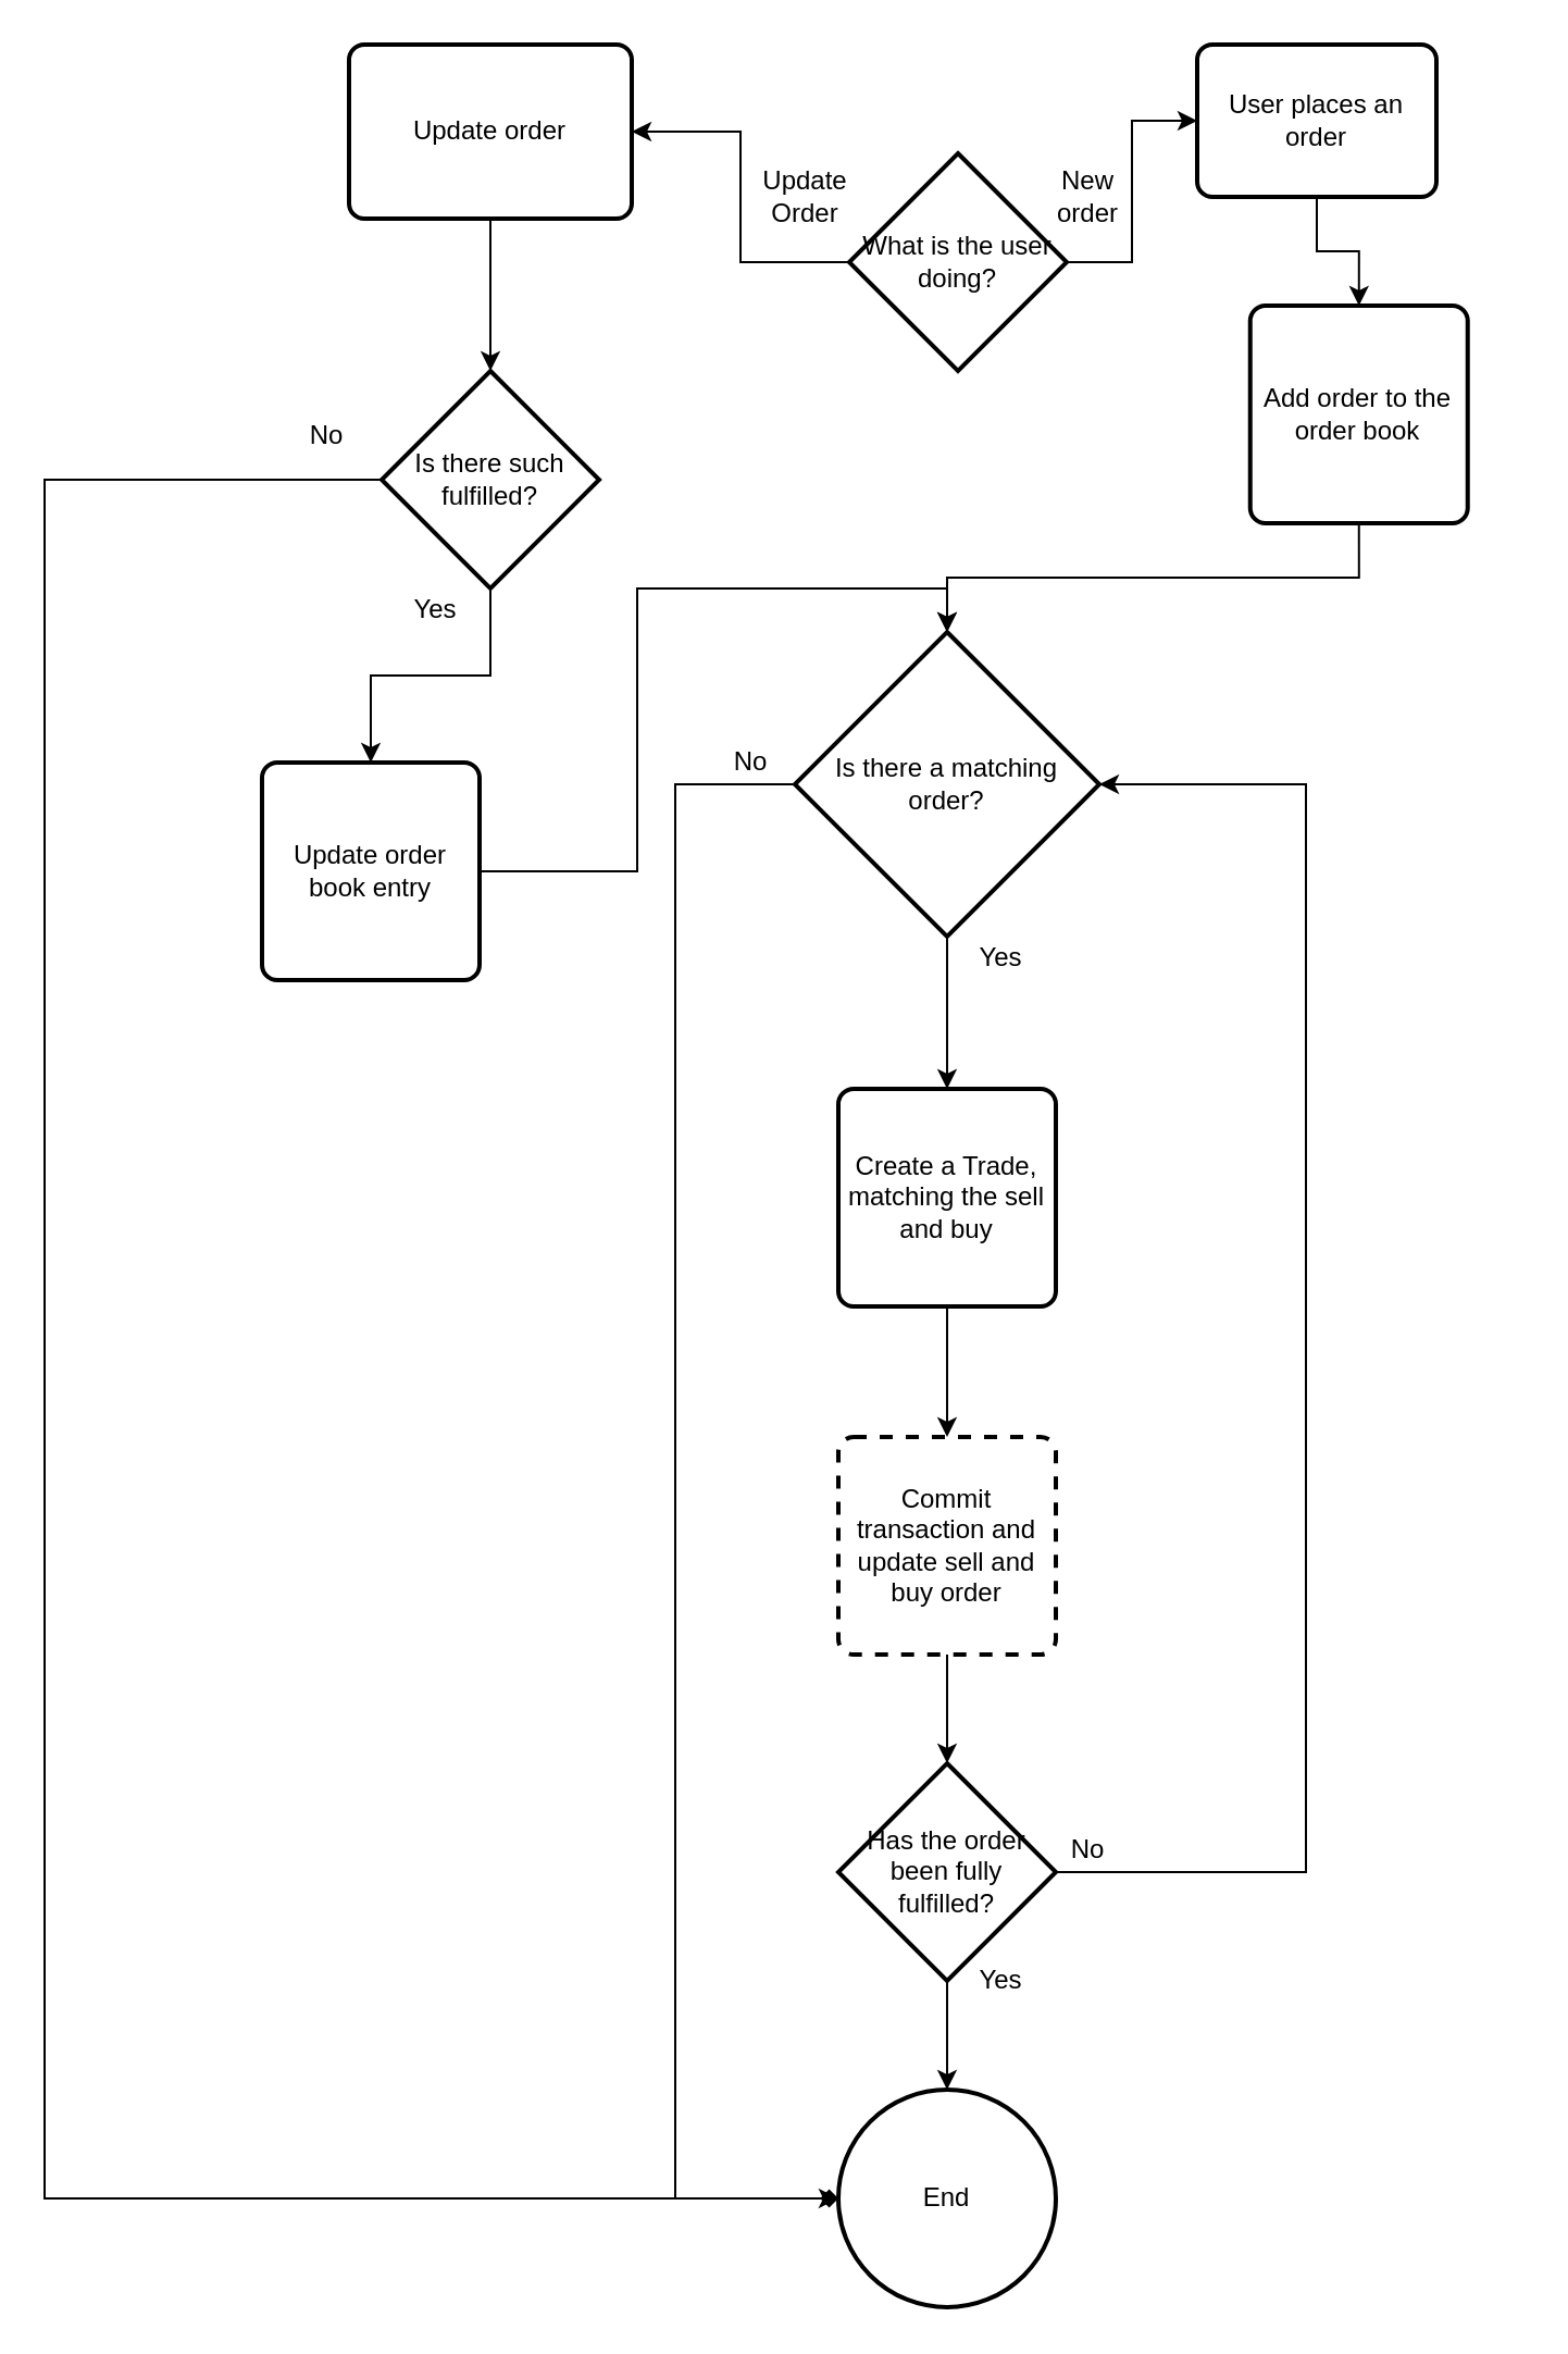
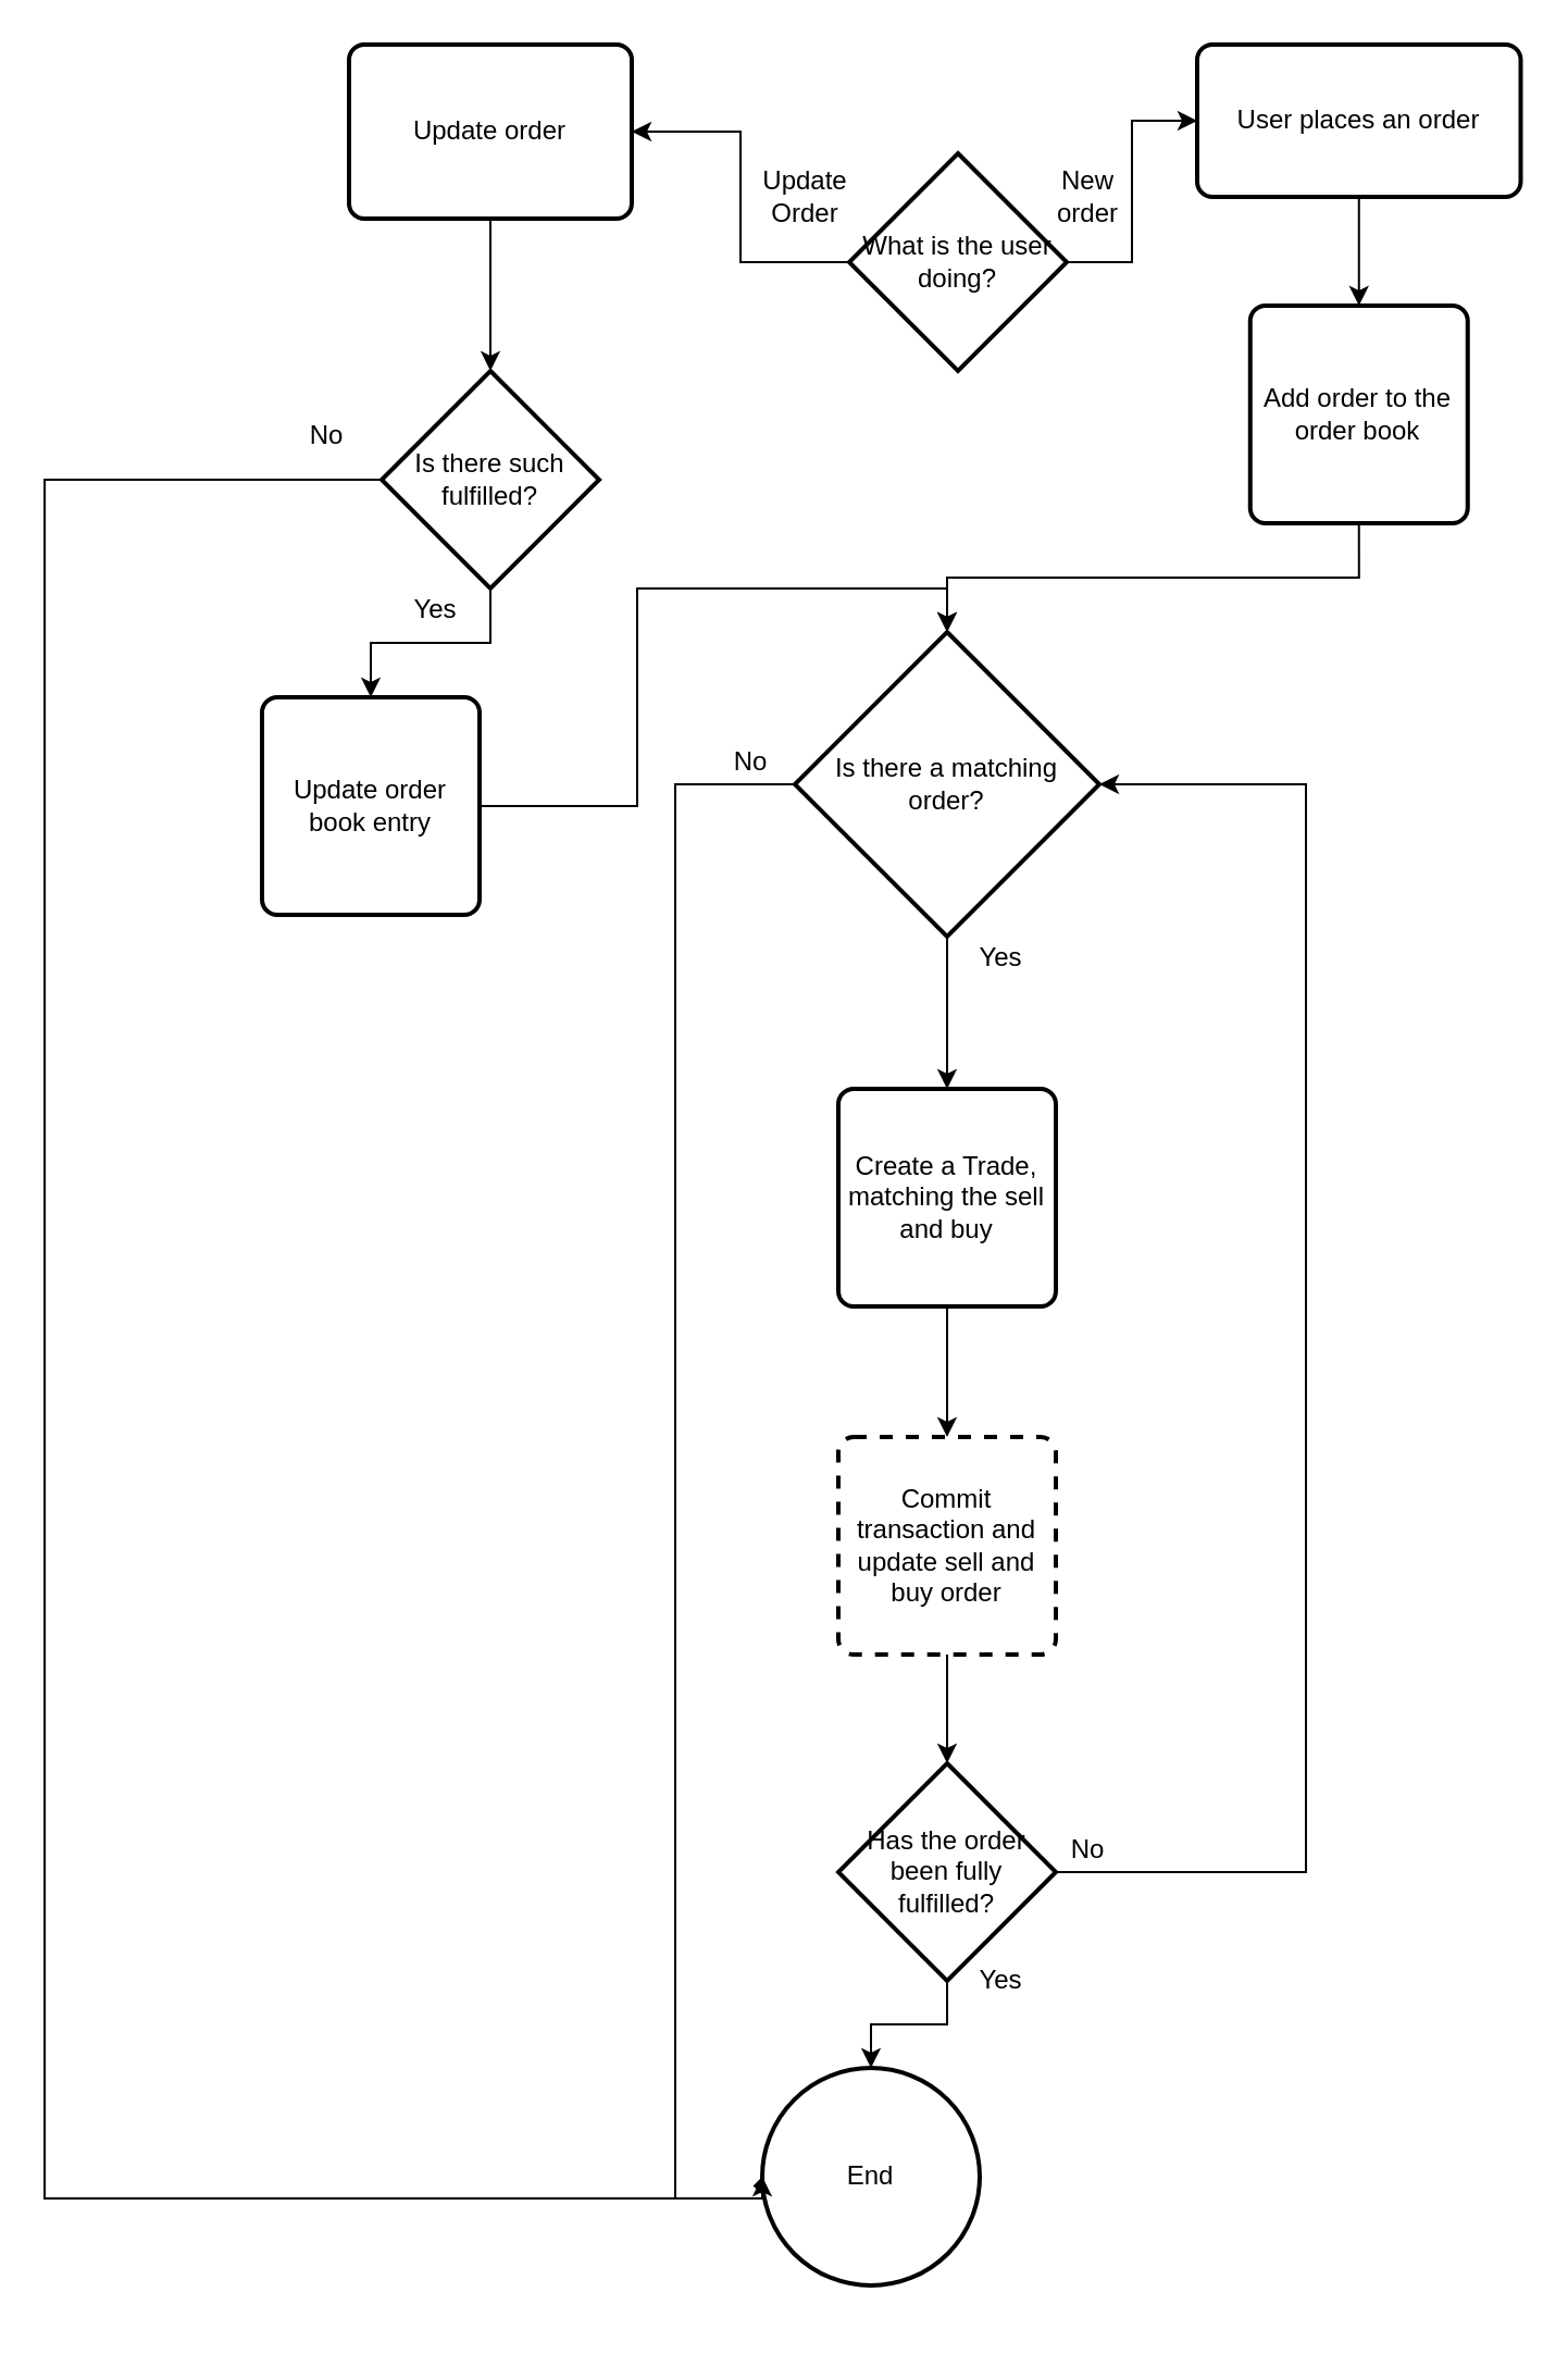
- <mxCell id="3" value="User places an order" style="rounded=1;whiteSpace=wrap;html=1;absoluteArcSize=1;arcSize=14;strokeWidth=2;" parent="1" vertex="1"><mxGeometry x="550" y="20" width="110" height="70" as="geometry" /></mxCell>
+ <mxCell id="3" value="User places an order" style="rounded=1;whiteSpace=wrap;html=1;absoluteArcSize=1;arcSize=14;strokeWidth=2;" parent="1" vertex="1"><mxGeometry x="550" y="20" width="148.75" height="70" as="geometry" /></mxCell>
- <mxCell id="27" value="Update order book entry" style="rounded=1;whiteSpace=wrap;html=1;absoluteArcSize=1;arcSize=14;strokeWidth=2;" parent="1" vertex="1"><mxGeometry x="120" y="350" width="100" height="100" as="geometry" /></mxCell>
+ <mxCell id="27" value="Update order book entry" style="rounded=1;whiteSpace=wrap;html=1;absoluteArcSize=1;arcSize=14;strokeWidth=2;" parent="1" vertex="1"><mxGeometry x="120" y="320" width="100" height="100" as="geometry" /></mxCell>
- <mxCell id="19" value="End" style="strokeWidth=2;html=1;shape=mxgraph.flowchart.start_2;whiteSpace=wrap;" parent="1" vertex="1"><mxGeometry x="385" y="960" width="100" height="100" as="geometry" /></mxCell>
+ <mxCell id="19" value="End" style="strokeWidth=2;html=1;shape=mxgraph.flowchart.start_2;whiteSpace=wrap;" parent="1" vertex="1"><mxGeometry x="350" y="950" width="100" height="100" as="geometry" /></mxCell>
